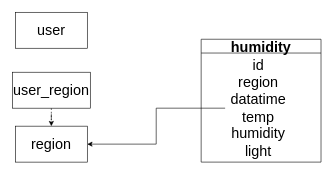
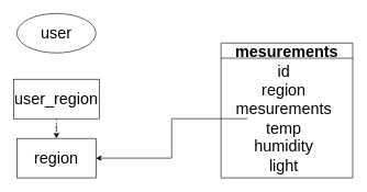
- <mxCell id="2" value="user" style="rounded=0;whiteSpace=wrap;html=1;fontSize=24;" vertex="1" parent="1"><mxGeometry x="25" y="20" width="120" height="60" as="geometry" /></mxCell>
+ <mxCell id="2" value="user" style="ellipse;whiteSpace=wrap;html=1;fontSize=24;" vertex="1" parent="1"><mxGeometry x="25" y="20" width="120" height="60" as="geometry" /></mxCell>
- <mxCell id="6" value="humidity" style="swimlane;fontSize=24;" vertex="1" parent="1"><mxGeometry x="335" y="65" width="200" height="205" as="geometry" /></mxCell>
+ <mxCell id="6" value="mesurements" style="swimlane;fontSize=24;" vertex="1" parent="1"><mxGeometry x="335" y="65" width="200" height="205" as="geometry" /></mxCell>
- <mxCell id="7" value="id&lt;br&gt;region&lt;br&gt;datatime&lt;br&gt;temp&lt;br&gt;humidity&lt;br&gt;light" style="text;html=1;align=center;verticalAlign=middle;resizable=0;points=[];autosize=1;strokeColor=none;fillColor=none;fontSize=24;" vertex="1" parent="6"><mxGeometry x="40" y="25" width="110" height="180" as="geometry" /></mxCell>
+ <mxCell id="7" value="id&lt;br&gt;region&lt;br&gt;mesurements&lt;br&gt;temp&lt;br&gt;humidity&lt;br&gt;light" style="text;html=1;align=center;verticalAlign=middle;resizable=0;points=[];autosize=1;strokeColor=none;fillColor=none;fontSize=24;" vertex="1" parent="6"><mxGeometry x="40" y="25" width="110" height="180" as="geometry" /></mxCell>
